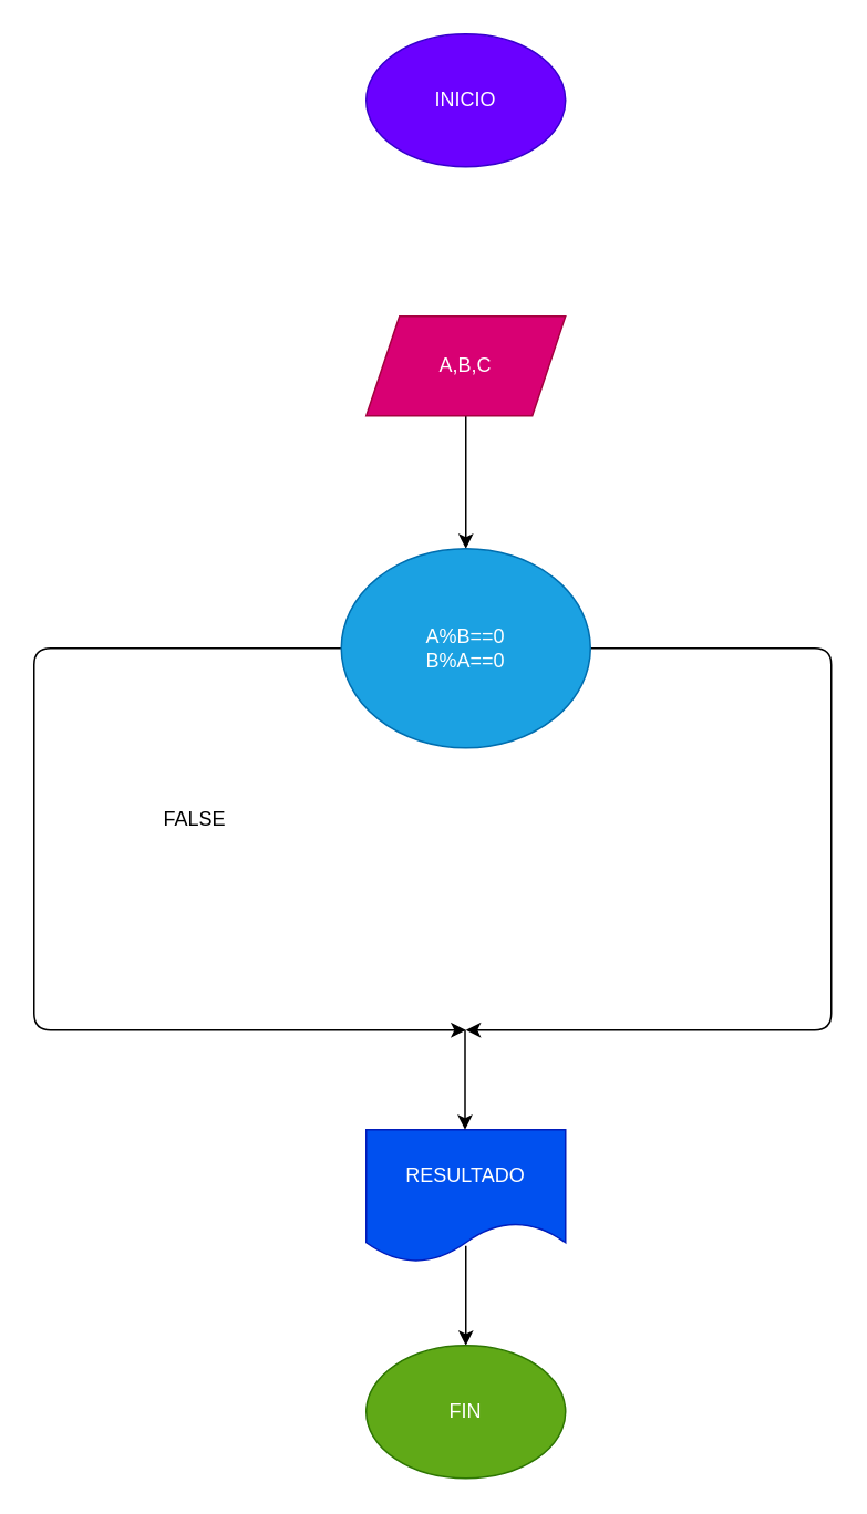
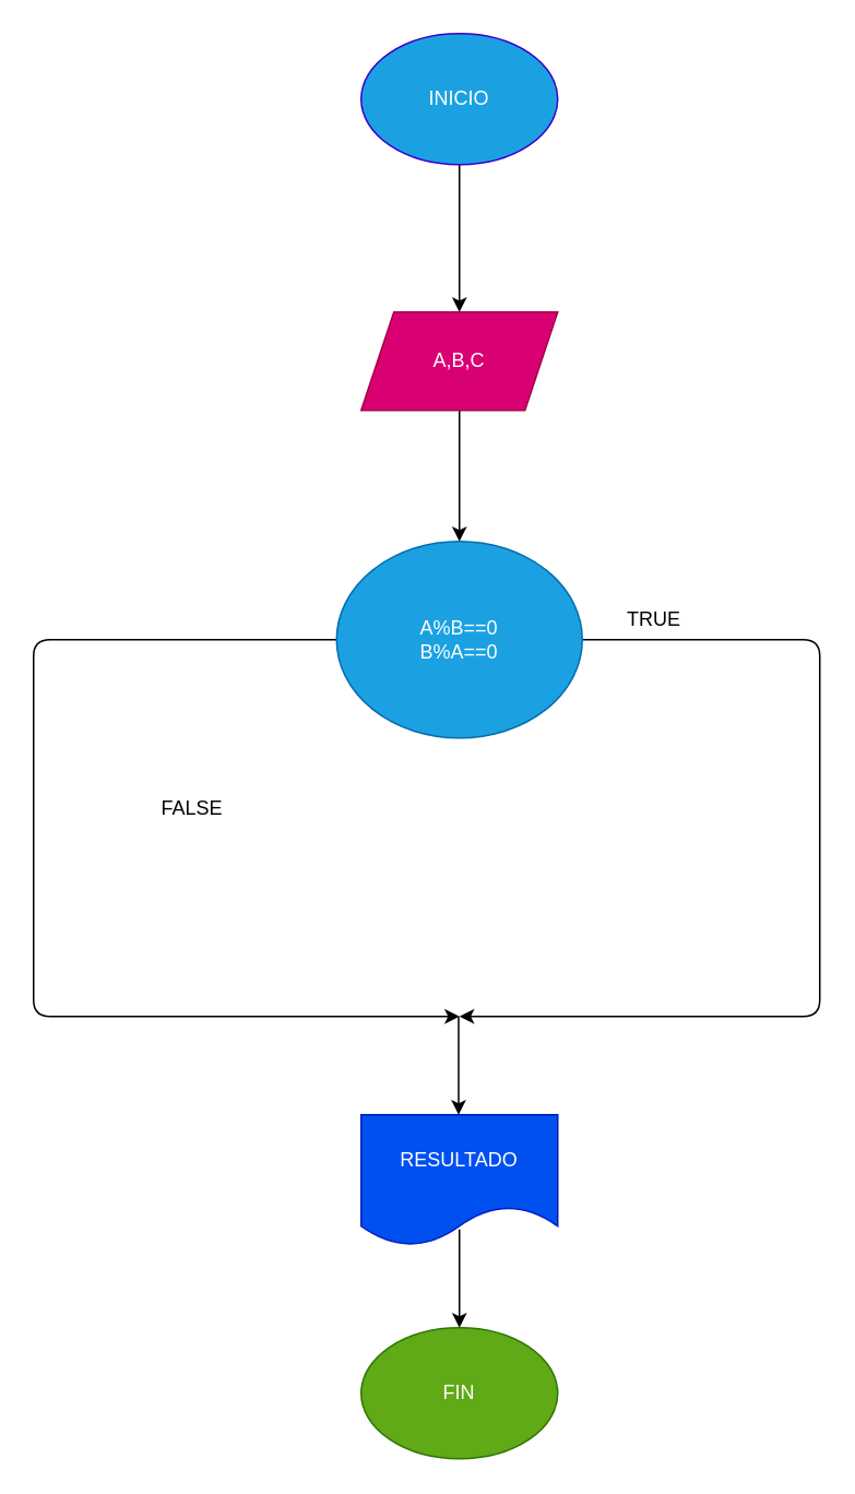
- <mxCell id="3" value="INICIO" style="ellipse;whiteSpace=wrap;html=1;fillColor=#6a00ff;strokeColor=#3700CC;fontColor=#ffffff;" vertex="1" parent="1"><mxGeometry x="220" y="20" width="120" height="80" as="geometry" /></mxCell>
+ <mxCell id="3" value="INICIO" style="ellipse;whiteSpace=wrap;html=1;fillColor=#1ba1e2;strokeColor=#3700CC;fontColor=#ffffff;" vertex="1" parent="1"><mxGeometry x="220" y="20" width="120" height="80" as="geometry" /></mxCell>
+ <mxCell id="2" value="" style="edgeStyle=none;html=1;fontColor=#000000;" edge="1" parent="1" source="3" target="5"><mxGeometry relative="1" as="geometry" /></mxCell>
+ <mxCell id="13" value="TRUE" style="text;html=1;strokeColor=none;fillColor=none;align=center;verticalAlign=middle;whiteSpace=wrap;rounded=0;fontColor=#000000;" vertex="1" parent="1"><mxGeometry x="369" y="363" width="60" height="30" as="geometry" /></mxCell>
